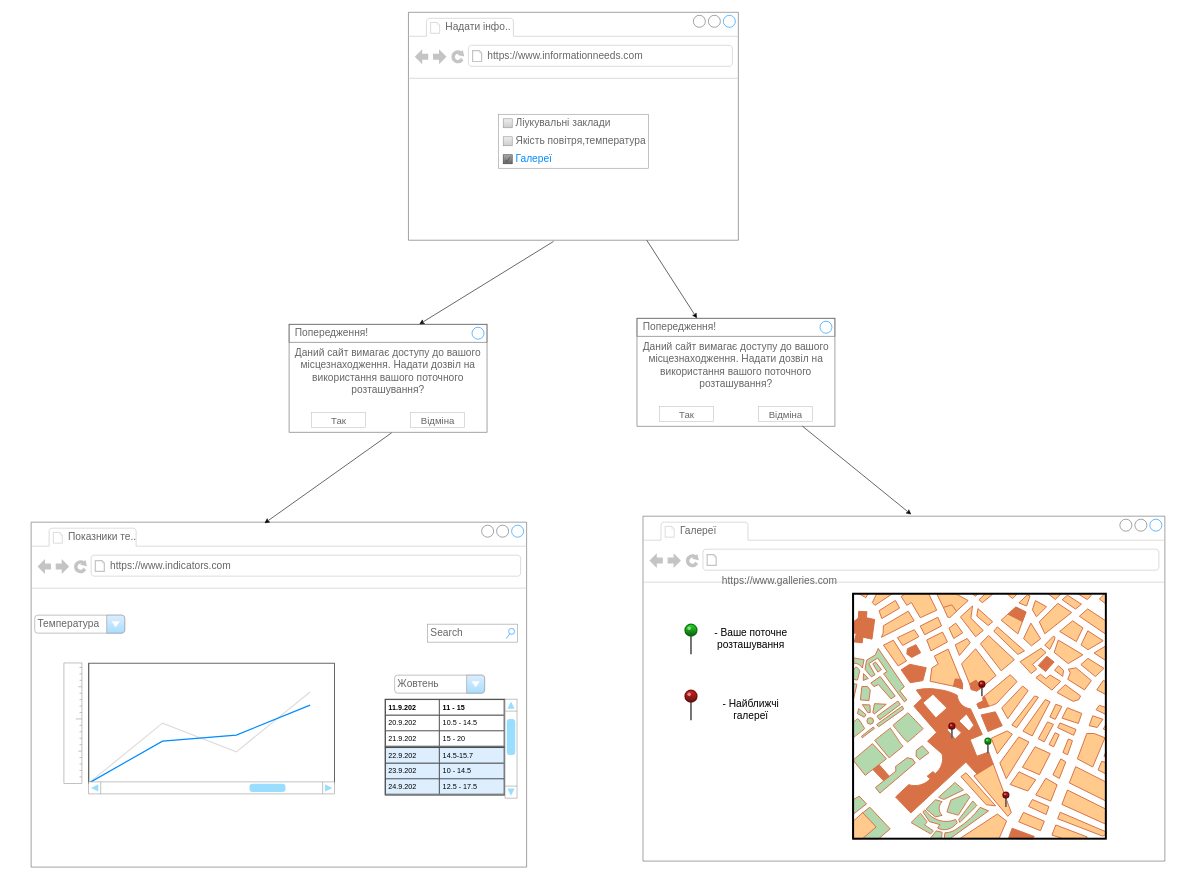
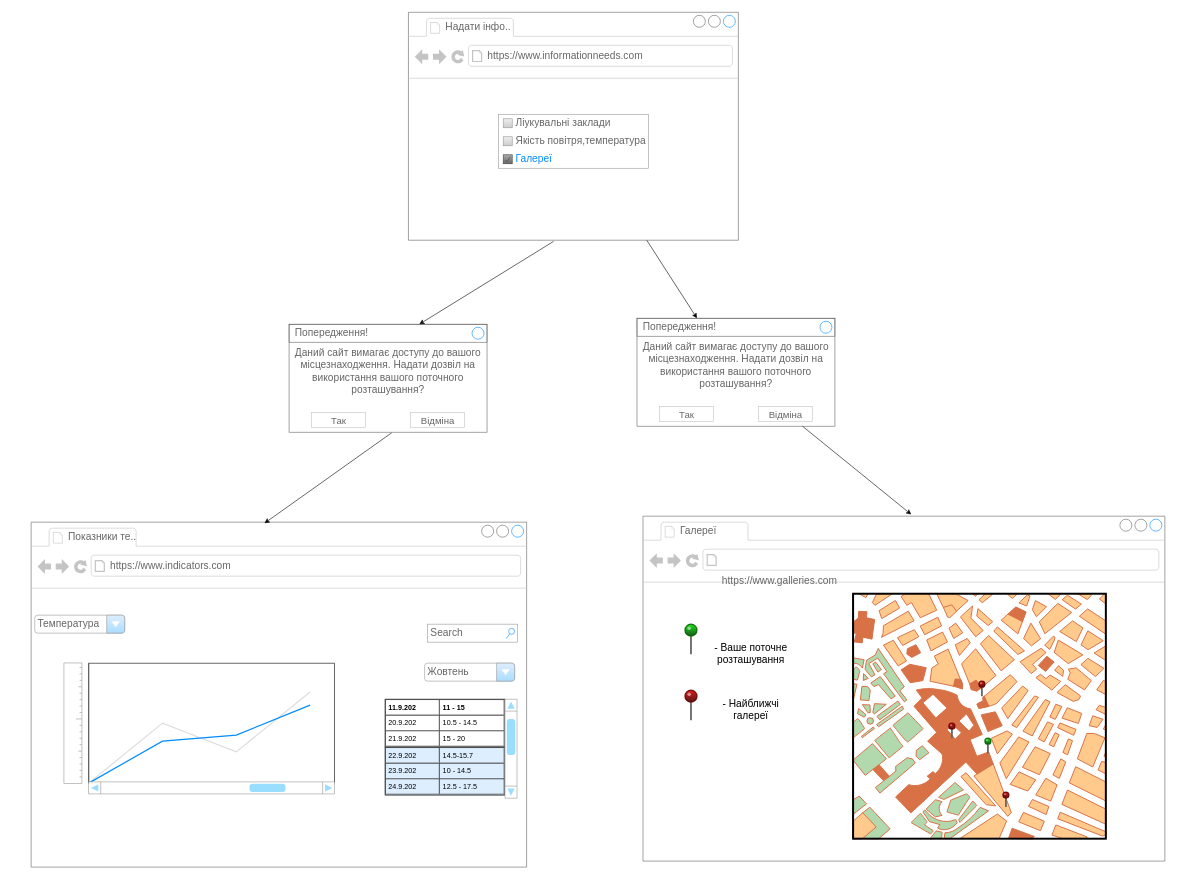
- <mxCell id="40" value="&lt;font style=&quot;font-size: 17px&quot;&gt;- Ваше поточне розташування&lt;/font&gt;" style="text;html=1;strokeColor=none;fillColor=none;align=center;verticalAlign=middle;whiteSpace=wrap;rounded=0;" parent="34" vertex="1"><mxGeometry x="100" y="190" width="160" height="30" as="geometry" /></mxCell>
+ <mxCell id="40" value="&lt;font style=&quot;font-size: 17px&quot;&gt;- Ваше поточне розташування&lt;/font&gt;" style="text;html=1;strokeColor=none;fillColor=none;align=center;verticalAlign=middle;whiteSpace=wrap;rounded=0;" parent="34" vertex="1"><mxGeometry x="100" y="215" width="160" height="30" as="geometry" /></mxCell>
- <mxCell id="27" value="Жовтень" style="strokeWidth=1;shadow=0;dashed=0;align=center;html=1;shape=mxgraph.mockup.forms.comboBox;strokeColor=#999999;fillColor=#ddeeff;align=left;fillColor2=#aaddff;mainText=;fontColor=#666666;fontSize=17;spacingLeft=3;" parent="19" vertex="1"><mxGeometry x="606" y="255" width="150" height="30" as="geometry" /></mxCell>
+ <mxCell id="27" value="Жовтень" style="strokeWidth=1;shadow=0;dashed=0;align=center;html=1;shape=mxgraph.mockup.forms.comboBox;strokeColor=#999999;fillColor=#ddeeff;align=left;fillColor2=#aaddff;mainText=;fontColor=#666666;fontSize=17;spacingLeft=3;" parent="19" vertex="1"><mxGeometry x="656" y="235" width="150" height="30" as="geometry" /></mxCell>
